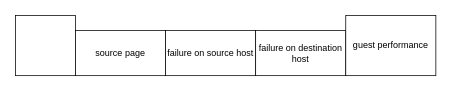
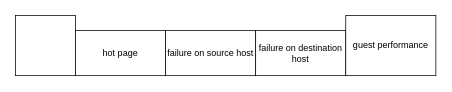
- <mxCell id="3" value="source page" style="rounded=0;whiteSpace=wrap;html=1;" vertex="1" parent="1"><mxGeometry x="100" y="40" width="120" height="60" as="geometry" /></mxCell>
+ <mxCell id="3" value="hot page" style="rounded=0;whiteSpace=wrap;html=1;" vertex="1" parent="1"><mxGeometry x="100" y="40" width="120" height="60" as="geometry" /></mxCell>
